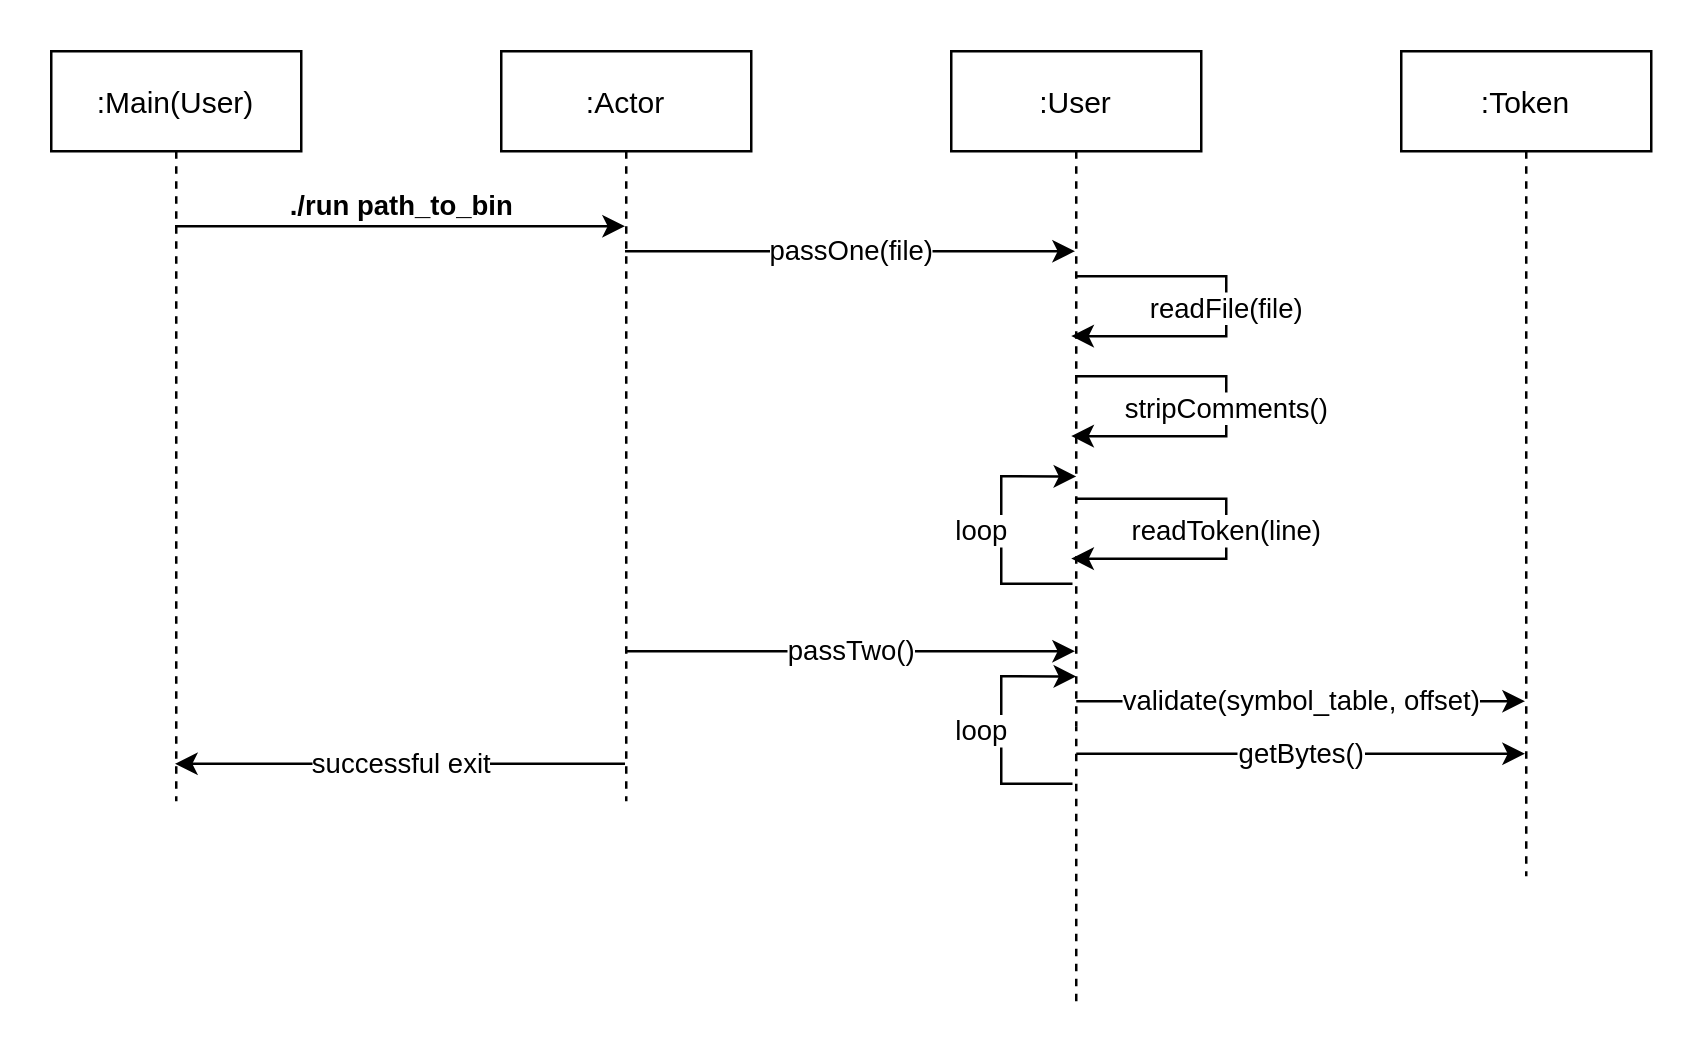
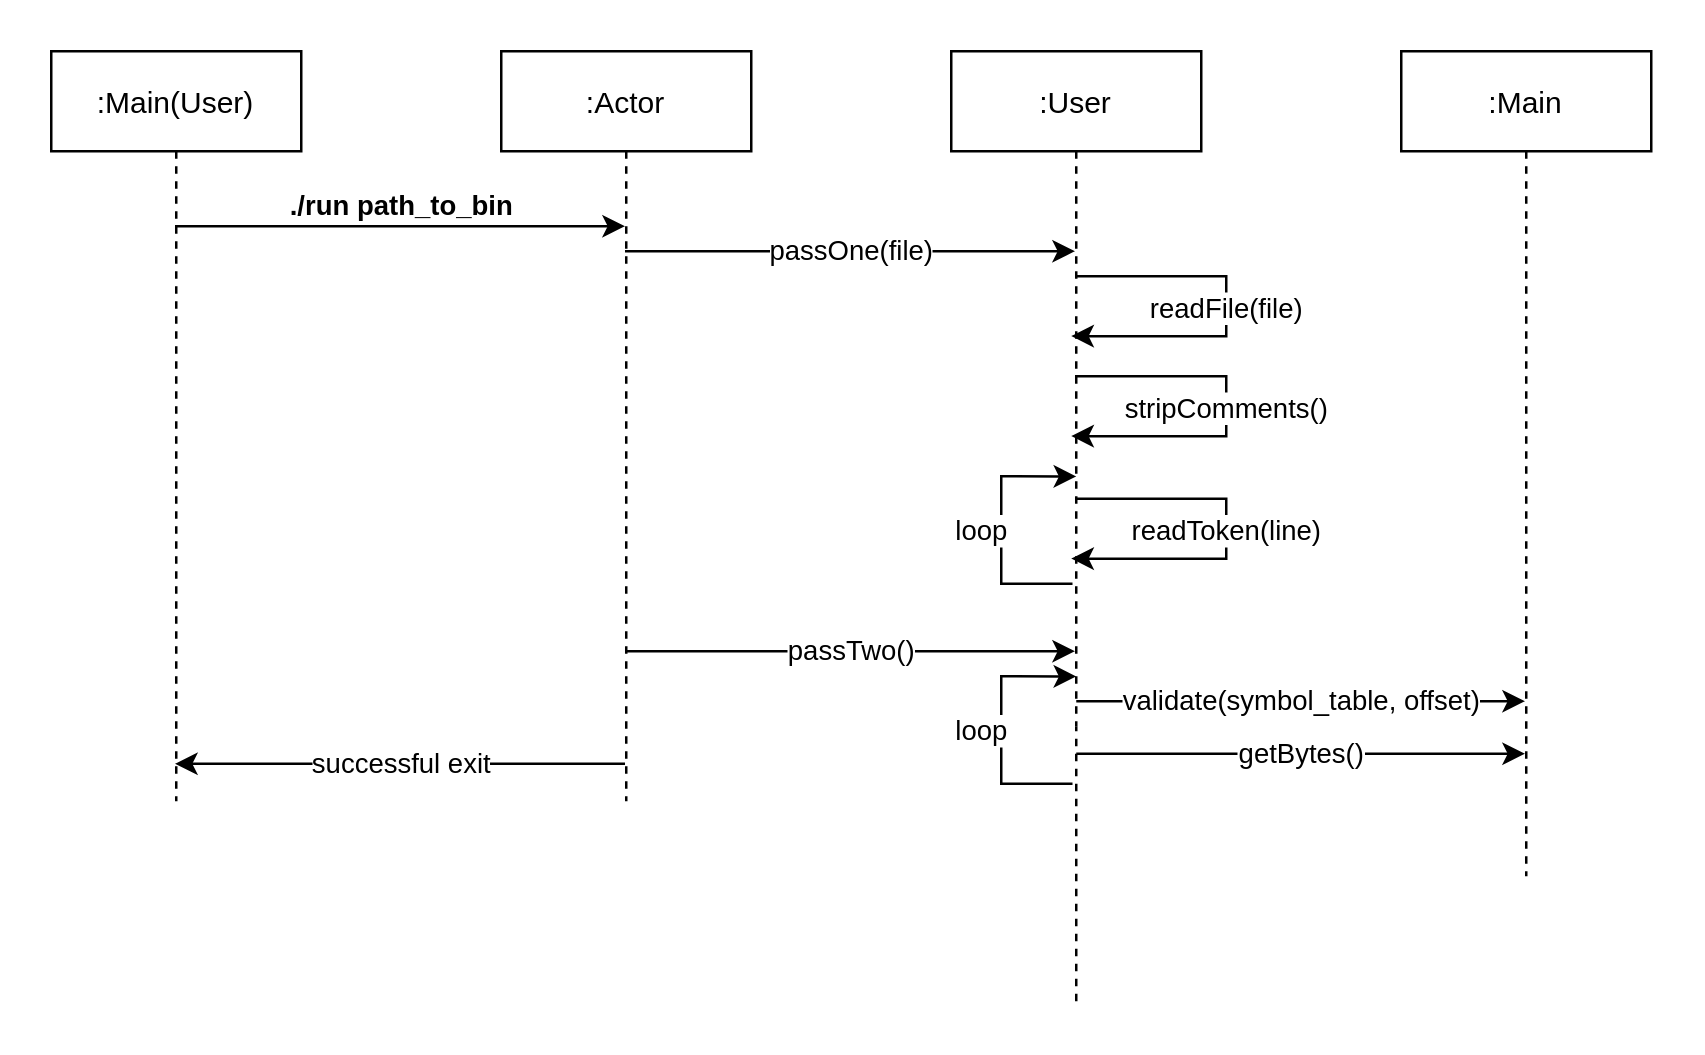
- <mxCell id="7" value=":Token" style="shape=umlLifeline;perimeter=lifelinePerimeter;container=0;collapsible=0;recursiveResize=0;rounded=0;shadow=0;strokeWidth=1;fontFamily=Helvetica;fontSize=12;fontColor=default;align=center;strokeColor=default;fillColor=default;" parent="1" vertex="1"><mxGeometry x="560" y="20" width="100" height="330" as="geometry" /></mxCell>
+ <mxCell id="7" value=":Main" style="shape=umlLifeline;perimeter=lifelinePerimeter;container=0;collapsible=0;recursiveResize=0;rounded=0;shadow=0;strokeWidth=1;fontFamily=Helvetica;fontSize=12;fontColor=default;align=center;strokeColor=default;fillColor=default;" parent="1" vertex="1"><mxGeometry x="560" y="20" width="100" height="330" as="geometry" /></mxCell>
